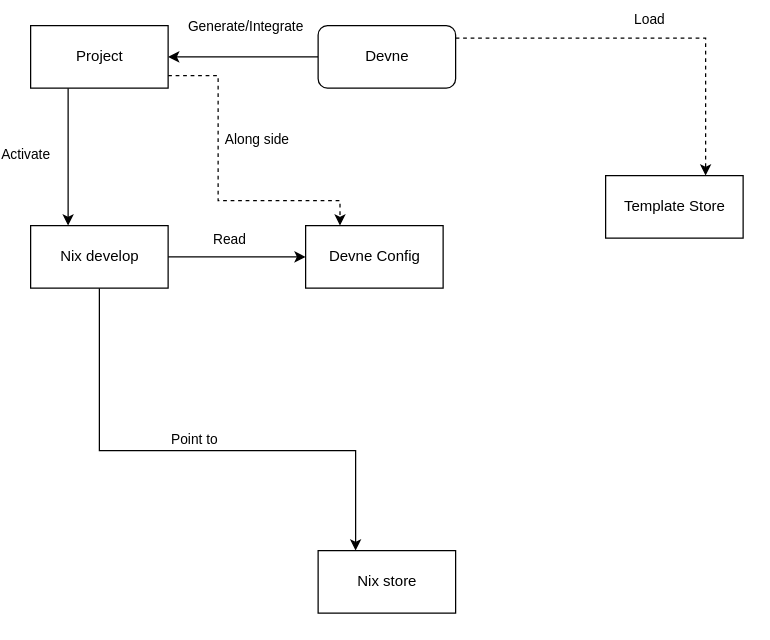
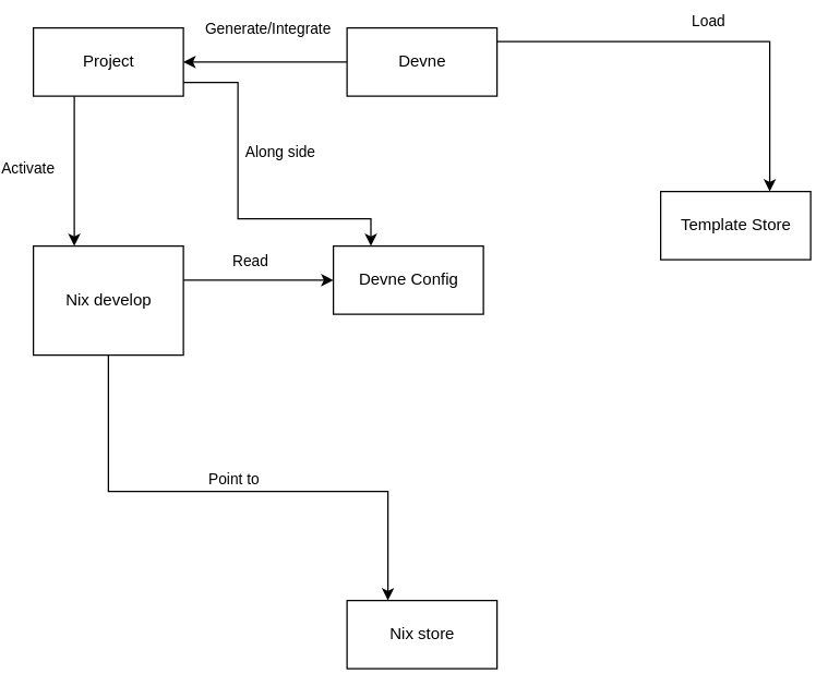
- <mxCell id="10" value="Load" style="edgeStyle=orthogonalEdgeStyle;rounded=0;orthogonalLoop=1;jettySize=auto;html=1;dashed=1;" parent="1" source="13" target="9" edge="1"><mxGeometry y="15" relative="1" as="geometry"><Array as="points"><mxPoint x="560" y="30" /></Array><mxPoint as="offset" /></mxGeometry></mxCell>
+ <mxCell id="10" value="Load" style="edgeStyle=orthogonalEdgeStyle;rounded=0;orthogonalLoop=1;jettySize=auto;html=1;" parent="1" source="13" target="9" edge="1"><mxGeometry y="15" relative="1" as="geometry"><Array as="points"><mxPoint x="560" y="30" /></Array><mxPoint as="offset" /></mxGeometry></mxCell>
- <mxCell id="13" value="Devne" style="html=1;rounded=1;" parent="1" vertex="1"><mxGeometry x="250" y="20" width="110" height="50" as="geometry" /></mxCell>
+ <mxCell id="13" value="Devne" style="html=1;" parent="1" vertex="1"><mxGeometry x="250" y="20" width="110" height="50" as="geometry" /></mxCell>
- <mxCell id="6" style="edgeStyle=orthogonalEdgeStyle;rounded=0;orthogonalLoop=1;jettySize=auto;html=1;entryX=0.25;entryY=0;entryDx=0;entryDy=0;dashed=1;" parent="1" source="8" target="2" edge="1"><mxGeometry relative="1" as="geometry"><Array as="points"><mxPoint x="170" y="60" /><mxPoint x="170" y="160" /><mxPoint x="268" y="160" /></Array></mxGeometry></mxCell>
+ <mxCell id="6" style="edgeStyle=orthogonalEdgeStyle;rounded=0;orthogonalLoop=1;jettySize=auto;html=1;entryX=0.25;entryY=0;entryDx=0;entryDy=0;" parent="1" source="8" target="2" edge="1"><mxGeometry relative="1" as="geometry"><Array as="points"><mxPoint x="170" y="60" /><mxPoint x="170" y="160" /><mxPoint x="268" y="160" /></Array></mxGeometry></mxCell>
- <mxCell id="18" value="Nix develop" style="html=1;" parent="1" vertex="1"><mxGeometry x="20" y="180" width="110" height="50" as="geometry" /></mxCell>
+ <mxCell id="18" value="Nix develop" style="html=1;" parent="1" vertex="1"><mxGeometry x="20" y="180" width="110" height="80" as="geometry" /></mxCell>
